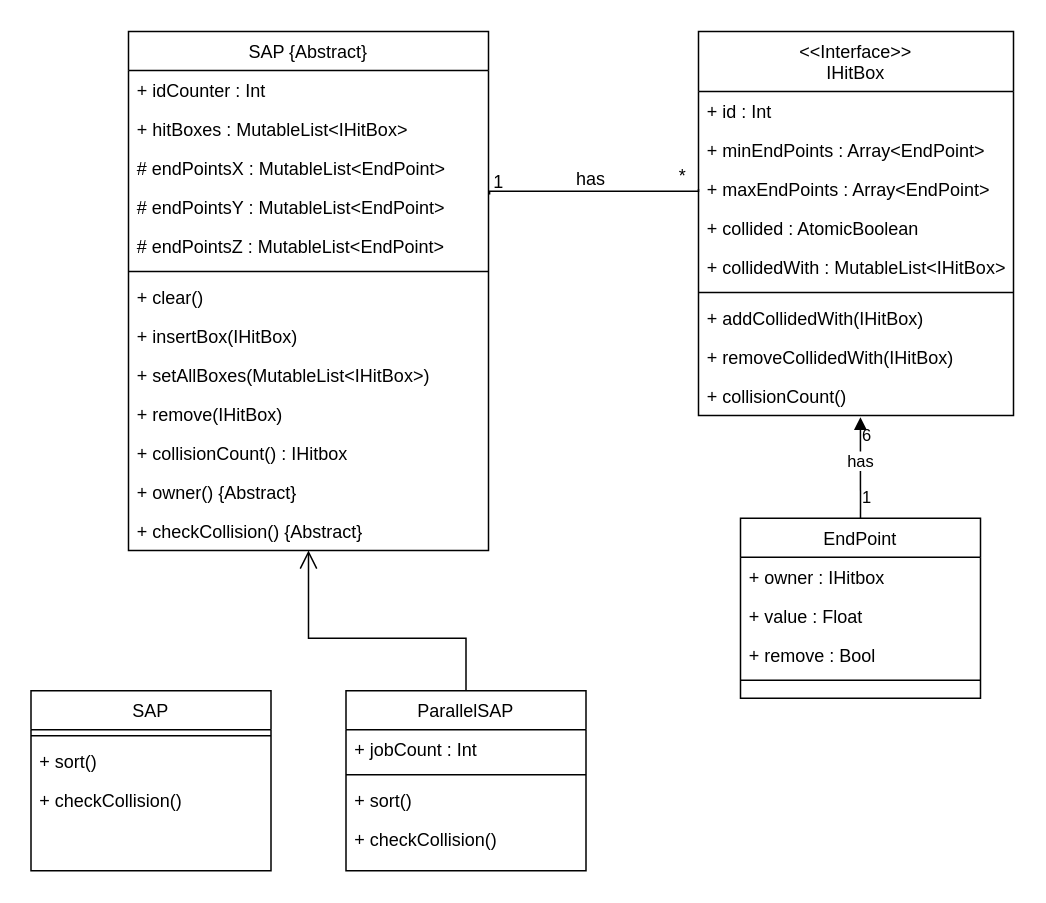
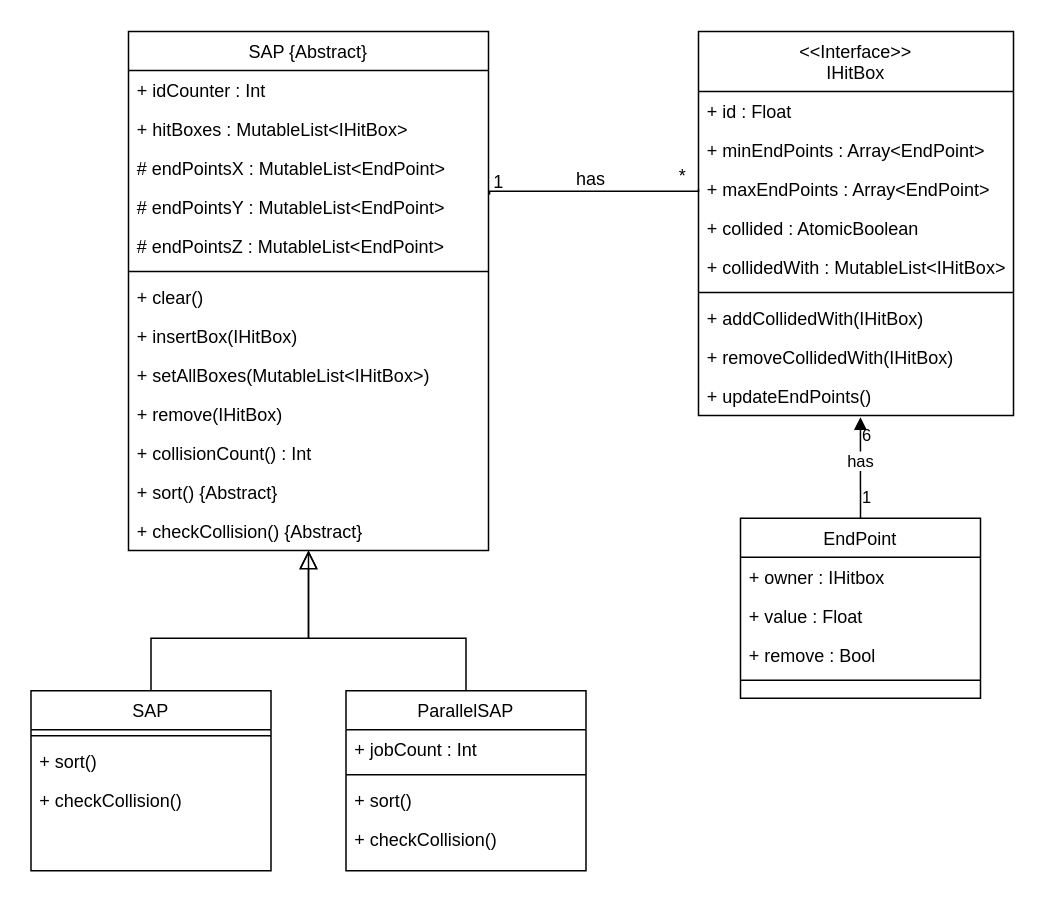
- <mxCell id="33" value="+ id : Int" style="text;strokeColor=none;fillColor=none;align=left;verticalAlign=top;spacingLeft=4;spacingRight=4;overflow=hidden;rotatable=0;points=[[0,0.5],[1,0.5]];portConstraint=eastwest;" parent="32" vertex="1"><mxGeometry y="40" width="210" height="26" as="geometry" /></mxCell>
+ <mxCell id="33" value="+ id : Float" style="text;strokeColor=none;fillColor=none;align=left;verticalAlign=top;spacingLeft=4;spacingRight=4;overflow=hidden;rotatable=0;points=[[0,0.5],[1,0.5]];portConstraint=eastwest;" parent="32" vertex="1"><mxGeometry y="40" width="210" height="26" as="geometry" /></mxCell>
- <mxCell id="41" value="+ collisionCount()" style="text;strokeColor=none;fillColor=none;align=left;verticalAlign=top;spacingLeft=4;spacingRight=4;overflow=hidden;rotatable=0;points=[[0,0.5],[1,0.5]];portConstraint=eastwest;" parent="32" vertex="1"><mxGeometry y="230" width="210" height="26" as="geometry" /></mxCell>
+ <mxCell id="41" value="+ updateEndPoints()" style="text;strokeColor=none;fillColor=none;align=left;verticalAlign=top;spacingLeft=4;spacingRight=4;overflow=hidden;rotatable=0;points=[[0,0.5],[1,0.5]];portConstraint=eastwest;" parent="32" vertex="1"><mxGeometry y="230" width="210" height="26" as="geometry" /></mxCell>
- <mxCell id="13" value="+ collisionCount() : IHitbox" style="text;strokeColor=none;fillColor=none;align=left;verticalAlign=top;spacingLeft=4;spacingRight=4;overflow=hidden;rotatable=0;points=[[0,0.5],[1,0.5]];portConstraint=eastwest;" parent="2" vertex="1"><mxGeometry y="268" width="240" height="26" as="geometry" /></mxCell>
+ <mxCell id="13" value="+ collisionCount() : Int" style="text;strokeColor=none;fillColor=none;align=left;verticalAlign=top;spacingLeft=4;spacingRight=4;overflow=hidden;rotatable=0;points=[[0,0.5],[1,0.5]];portConstraint=eastwest;" parent="2" vertex="1"><mxGeometry y="268" width="240" height="26" as="geometry" /></mxCell>
- <mxCell id="14" value="+ owner() {Abstract}" style="text;strokeColor=none;fillColor=none;align=left;verticalAlign=top;spacingLeft=4;spacingRight=4;overflow=hidden;rotatable=0;points=[[0,0.5],[1,0.5]];portConstraint=eastwest;" parent="2" vertex="1"><mxGeometry y="294" width="240" height="26" as="geometry" /></mxCell>
+ <mxCell id="14" value="+ sort() {Abstract}" style="text;strokeColor=none;fillColor=none;align=left;verticalAlign=top;spacingLeft=4;spacingRight=4;overflow=hidden;rotatable=0;points=[[0,0.5],[1,0.5]];portConstraint=eastwest;" parent="2" vertex="1"><mxGeometry y="294" width="240" height="26" as="geometry" /></mxCell>
+ <mxCell id="20" value="" style="endArrow=block;endSize=10;endFill=0;shadow=0;strokeWidth=1;rounded=0;edgeStyle=elbowEdgeStyle;elbow=vertical;" parent="1" source="16" target="2" edge="1"><mxGeometry width="160" relative="1" as="geometry"><mxPoint x="105" y="138" as="sourcePoint" /><mxPoint x="105" y="138" as="targetPoint" /><Array as="points"><mxPoint x="205" y="425" /></Array></mxGeometry></mxCell>
